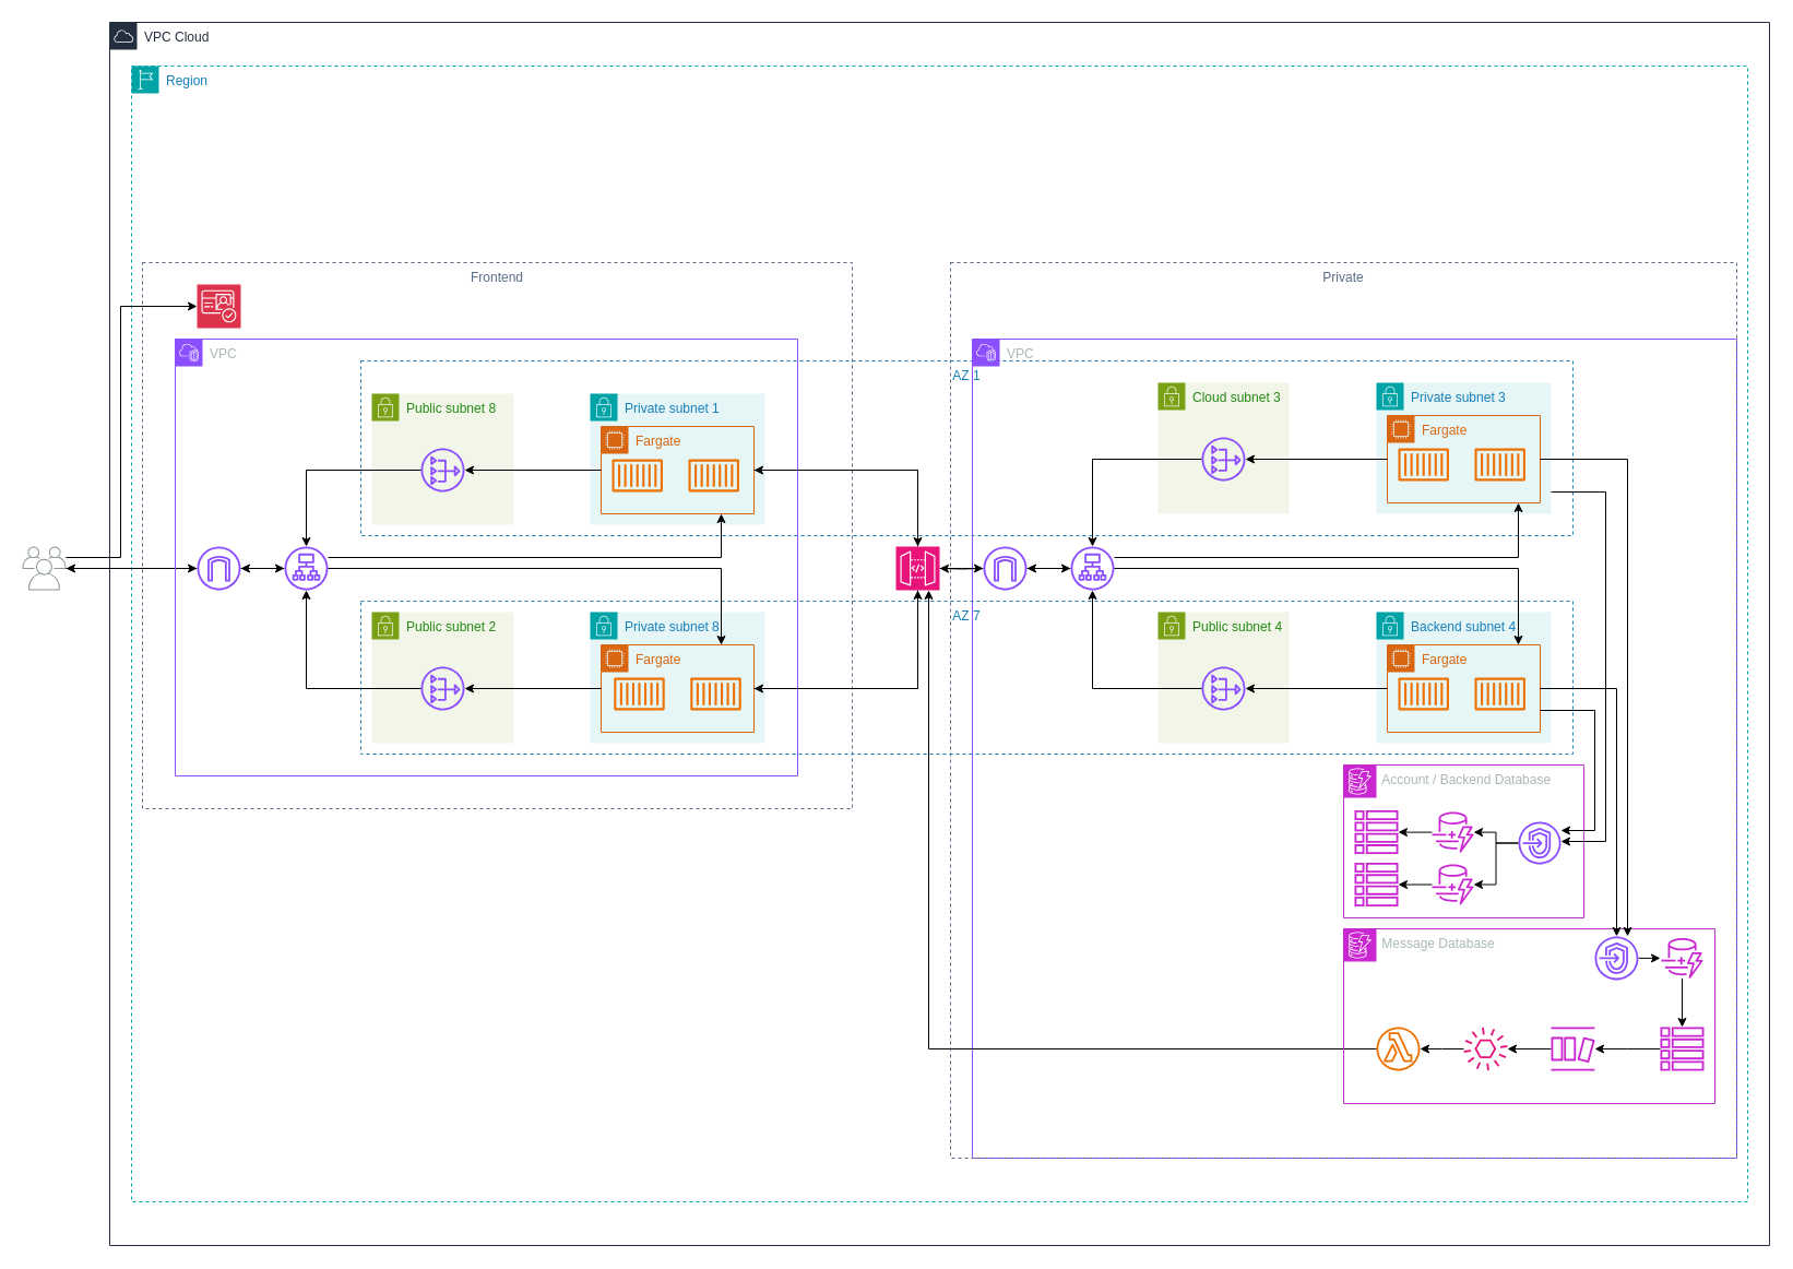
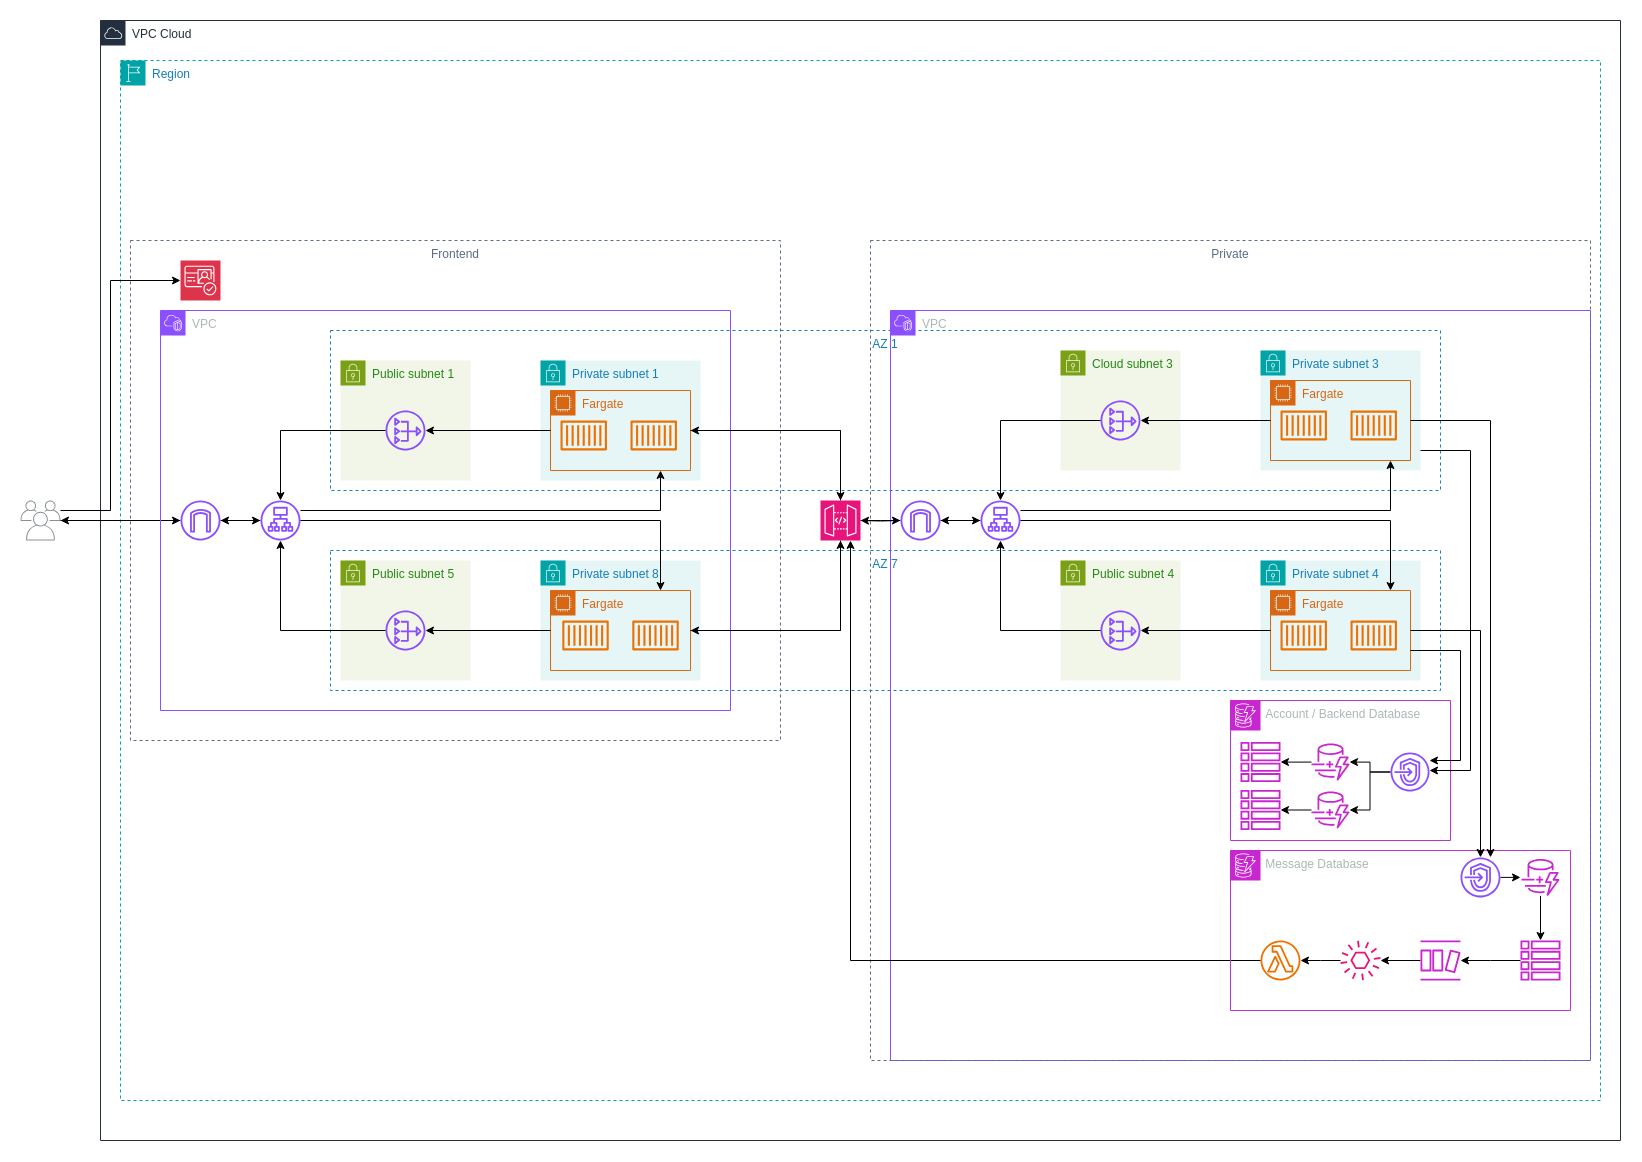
- <mxCell id="45" value="Public subnet 8" style="points=[[0,0],[0.25,0],[0.5,0],[0.75,0],[1,0],[1,0.25],[1,0.5],[1,0.75],[1,1],[0.75,1],[0.5,1],[0.25,1],[0,1],[0,0.75],[0,0.5],[0,0.25]];outlineConnect=0;gradientColor=none;html=1;whiteSpace=wrap;fontSize=12;fontStyle=0;container=1;pointerEvents=0;collapsible=0;recursiveResize=0;shape=mxgraph.aws4.group;grIcon=mxgraph.aws4.group_security_group;grStroke=0;strokeColor=#7AA116;fillColor=#F2F6E8;verticalAlign=top;align=left;spacingLeft=30;fontColor=#248814;dashed=0;" parent="1" vertex="1"><mxGeometry x="340" y="360" width="130" height="120" as="geometry" /></mxCell>
+ <mxCell id="45" value="Public subnet 1" style="points=[[0,0],[0.25,0],[0.5,0],[0.75,0],[1,0],[1,0.25],[1,0.5],[1,0.75],[1,1],[0.75,1],[0.5,1],[0.25,1],[0,1],[0,0.75],[0,0.5],[0,0.25]];outlineConnect=0;gradientColor=none;html=1;whiteSpace=wrap;fontSize=12;fontStyle=0;container=1;pointerEvents=0;collapsible=0;recursiveResize=0;shape=mxgraph.aws4.group;grIcon=mxgraph.aws4.group_security_group;grStroke=0;strokeColor=#7AA116;fillColor=#F2F6E8;verticalAlign=top;align=left;spacingLeft=30;fontColor=#248814;dashed=0;" parent="1" vertex="1"><mxGeometry x="340" y="360" width="130" height="120" as="geometry" /></mxCell>
- <mxCell id="47" value="Public subnet 2" style="points=[[0,0],[0.25,0],[0.5,0],[0.75,0],[1,0],[1,0.25],[1,0.5],[1,0.75],[1,1],[0.75,1],[0.5,1],[0.25,1],[0,1],[0,0.75],[0,0.5],[0,0.25]];outlineConnect=0;gradientColor=none;html=1;whiteSpace=wrap;fontSize=12;fontStyle=0;container=1;pointerEvents=0;collapsible=0;recursiveResize=0;shape=mxgraph.aws4.group;grIcon=mxgraph.aws4.group_security_group;grStroke=0;strokeColor=#7AA116;fillColor=#F2F6E8;verticalAlign=top;align=left;spacingLeft=30;fontColor=#248814;dashed=0;" parent="1" vertex="1"><mxGeometry x="340" y="560" width="130" height="120" as="geometry" /></mxCell>
+ <mxCell id="47" value="Public subnet 5" style="points=[[0,0],[0.25,0],[0.5,0],[0.75,0],[1,0],[1,0.25],[1,0.5],[1,0.75],[1,1],[0.75,1],[0.5,1],[0.25,1],[0,1],[0,0.75],[0,0.5],[0,0.25]];outlineConnect=0;gradientColor=none;html=1;whiteSpace=wrap;fontSize=12;fontStyle=0;container=1;pointerEvents=0;collapsible=0;recursiveResize=0;shape=mxgraph.aws4.group;grIcon=mxgraph.aws4.group_security_group;grStroke=0;strokeColor=#7AA116;fillColor=#F2F6E8;verticalAlign=top;align=left;spacingLeft=30;fontColor=#248814;dashed=0;" parent="1" vertex="1"><mxGeometry x="340" y="560" width="130" height="120" as="geometry" /></mxCell>
- <mxCell id="76" value="Backend subnet 4" style="points=[[0,0],[0.25,0],[0.5,0],[0.75,0],[1,0],[1,0.25],[1,0.5],[1,0.75],[1,1],[0.75,1],[0.5,1],[0.25,1],[0,1],[0,0.75],[0,0.5],[0,0.25]];outlineConnect=0;gradientColor=none;html=1;whiteSpace=wrap;fontSize=12;fontStyle=0;container=1;pointerEvents=0;collapsible=0;recursiveResize=0;shape=mxgraph.aws4.group;grIcon=mxgraph.aws4.group_security_group;grStroke=0;strokeColor=#00A4A6;fillColor=#E6F6F7;verticalAlign=top;align=left;spacingLeft=30;fontColor=#147EBA;dashed=0;" parent="1" vertex="1"><mxGeometry x="1260" y="560" width="160" height="120" as="geometry" /></mxCell>
+ <mxCell id="76" value="Private subnet 4" style="points=[[0,0],[0.25,0],[0.5,0],[0.75,0],[1,0],[1,0.25],[1,0.5],[1,0.75],[1,1],[0.75,1],[0.5,1],[0.25,1],[0,1],[0,0.75],[0,0.5],[0,0.25]];outlineConnect=0;gradientColor=none;html=1;whiteSpace=wrap;fontSize=12;fontStyle=0;container=1;pointerEvents=0;collapsible=0;recursiveResize=0;shape=mxgraph.aws4.group;grIcon=mxgraph.aws4.group_security_group;grStroke=0;strokeColor=#00A4A6;fillColor=#E6F6F7;verticalAlign=top;align=left;spacingLeft=30;fontColor=#147EBA;dashed=0;" parent="1" vertex="1"><mxGeometry x="1260" y="560" width="160" height="120" as="geometry" /></mxCell>
